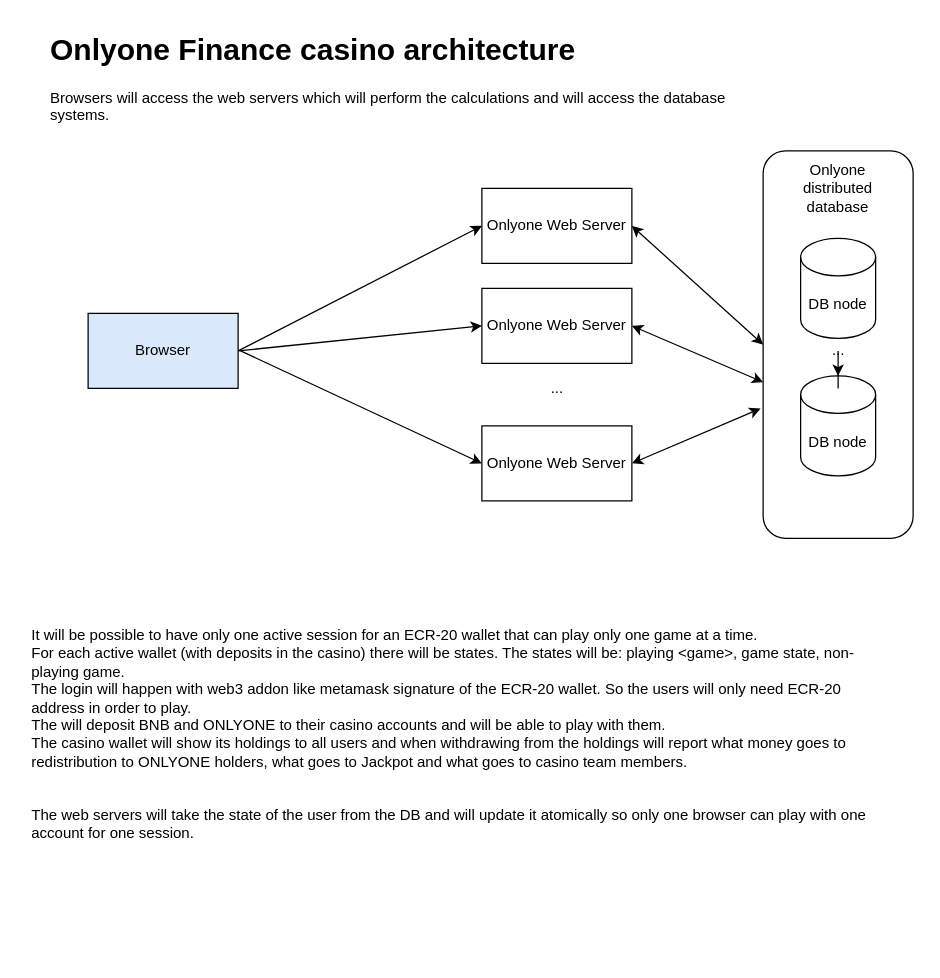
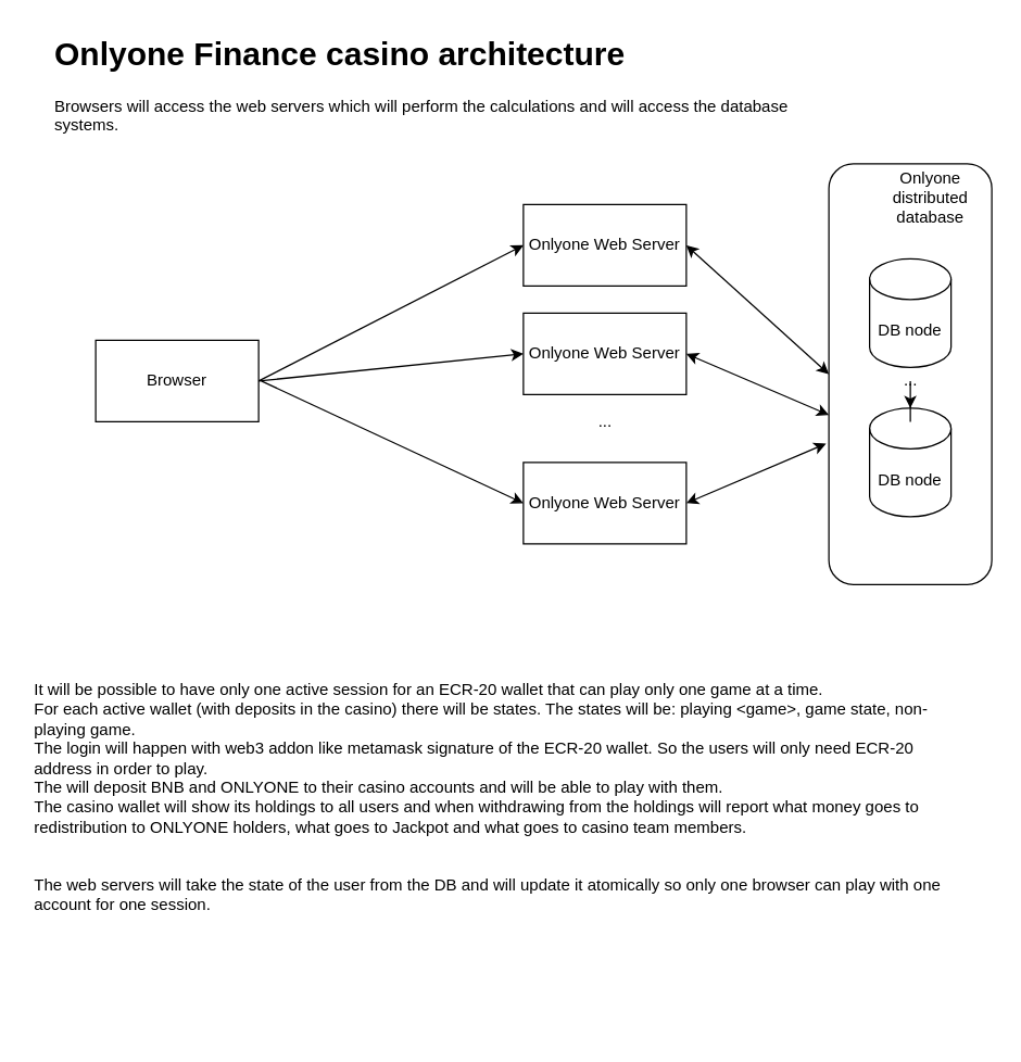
- <mxCell id="16" value="Onlyone distributed database" style="text;html=1;strokeColor=none;fillColor=none;align=center;verticalAlign=middle;whiteSpace=wrap;rounded=0;" vertex="1" parent="1"><mxGeometry x="650" y="140" width="40" height="20" as="geometry" /></mxCell>
+ <mxCell id="16" value="Onlyone distributed database" style="text;html=1;strokeColor=none;fillColor=none;align=center;verticalAlign=middle;whiteSpace=wrap;rounded=0;" vertex="1" parent="1"><mxGeometry x="665" y="135" width="40" height="20" as="geometry" /></mxCell>
- <mxCell id="3" value="Browser" style="rounded=0;whiteSpace=wrap;html=1;fillColor=#dae8fc;" vertex="1" parent="1"><mxGeometry x="70" y="250" width="120" height="60" as="geometry" /></mxCell>
+ <mxCell id="3" value="Browser" style="rounded=0;whiteSpace=wrap;html=1;" vertex="1" parent="1"><mxGeometry x="70" y="250" width="120" height="60" as="geometry" /></mxCell>
